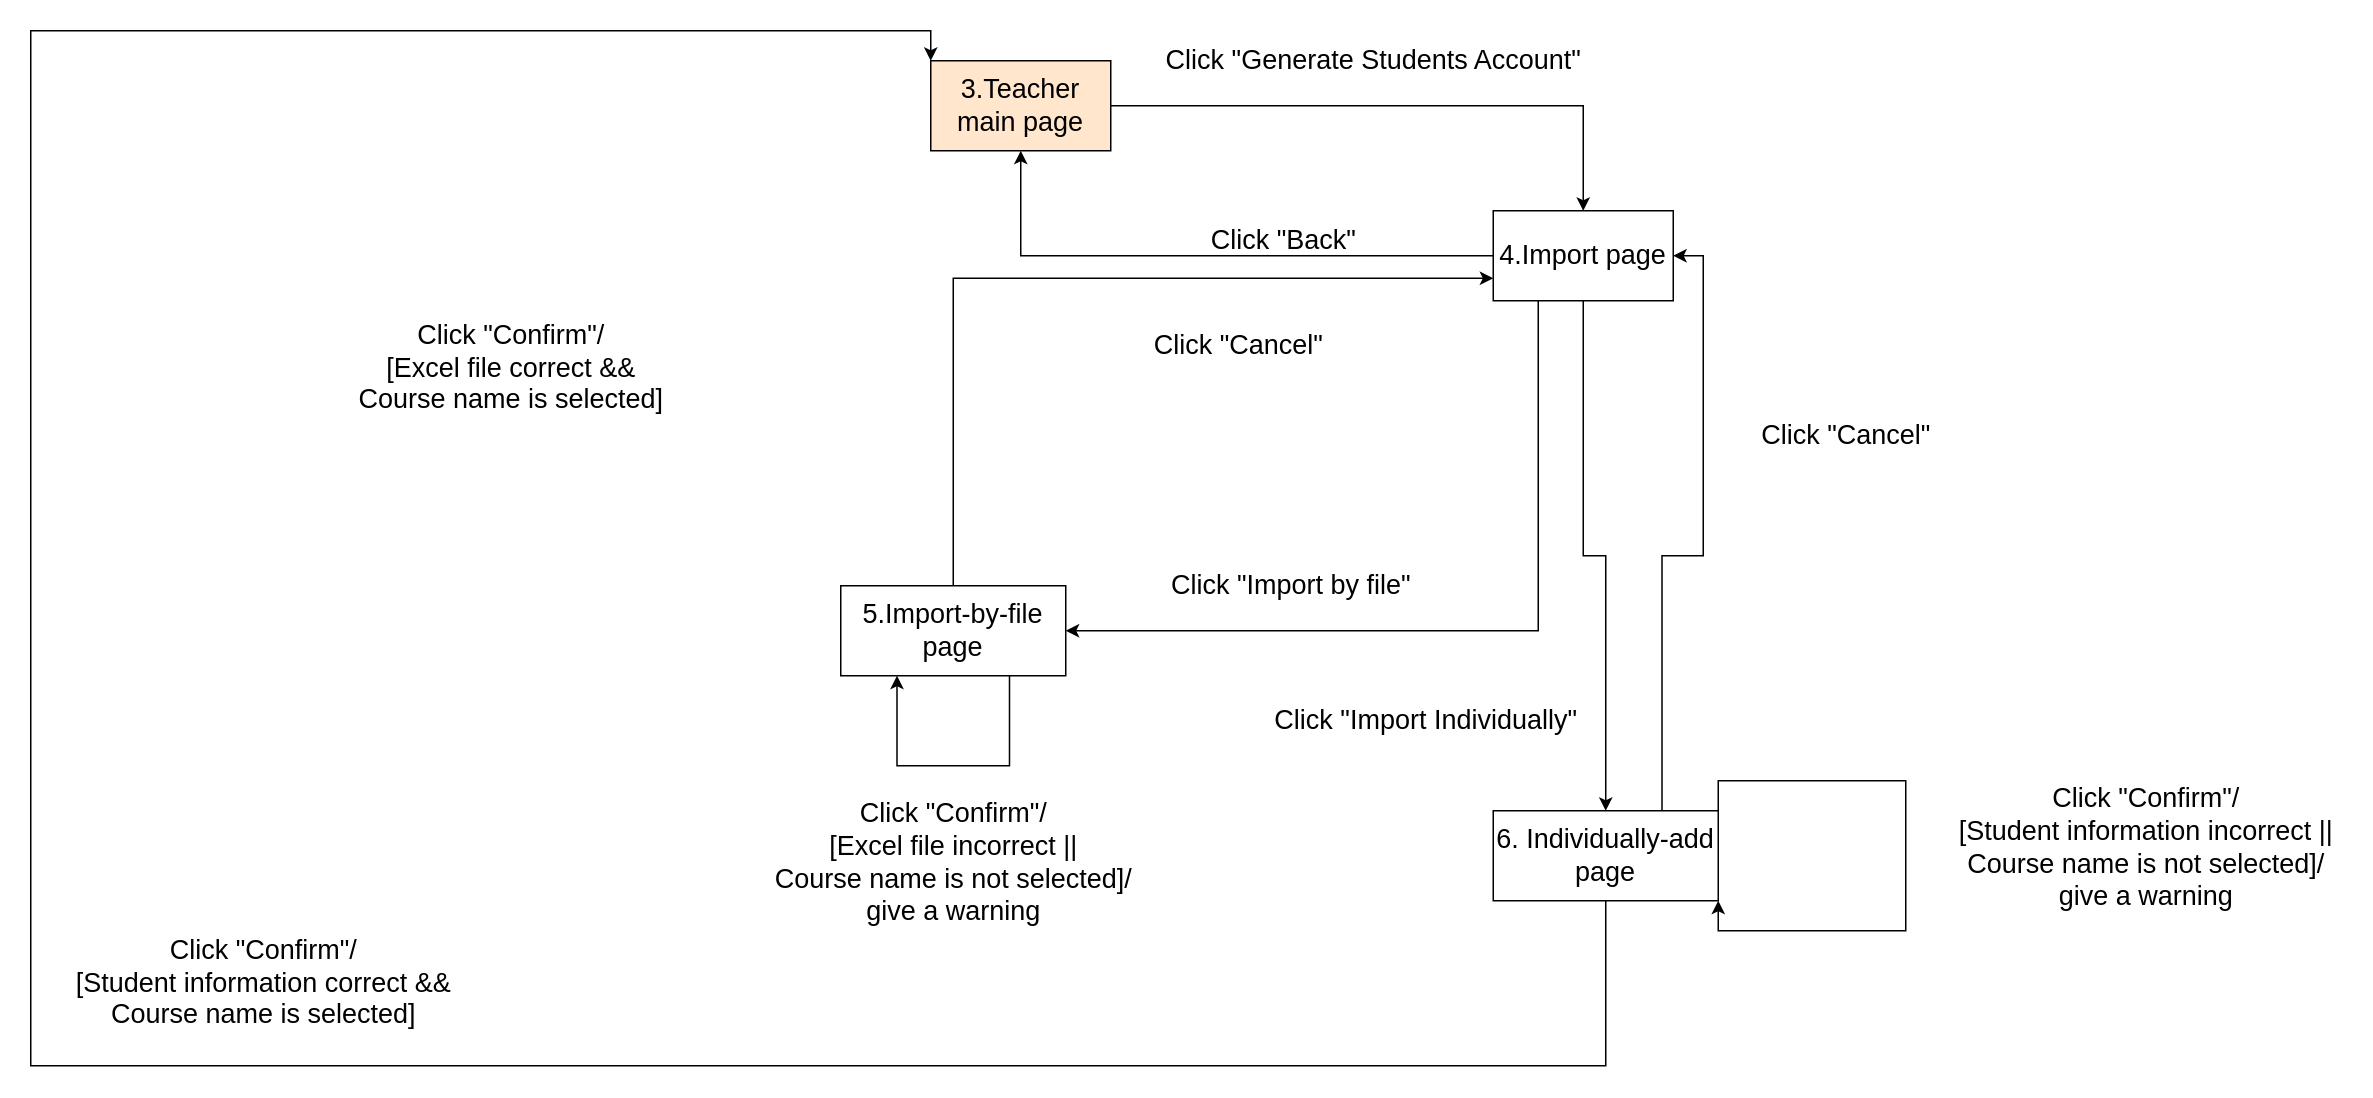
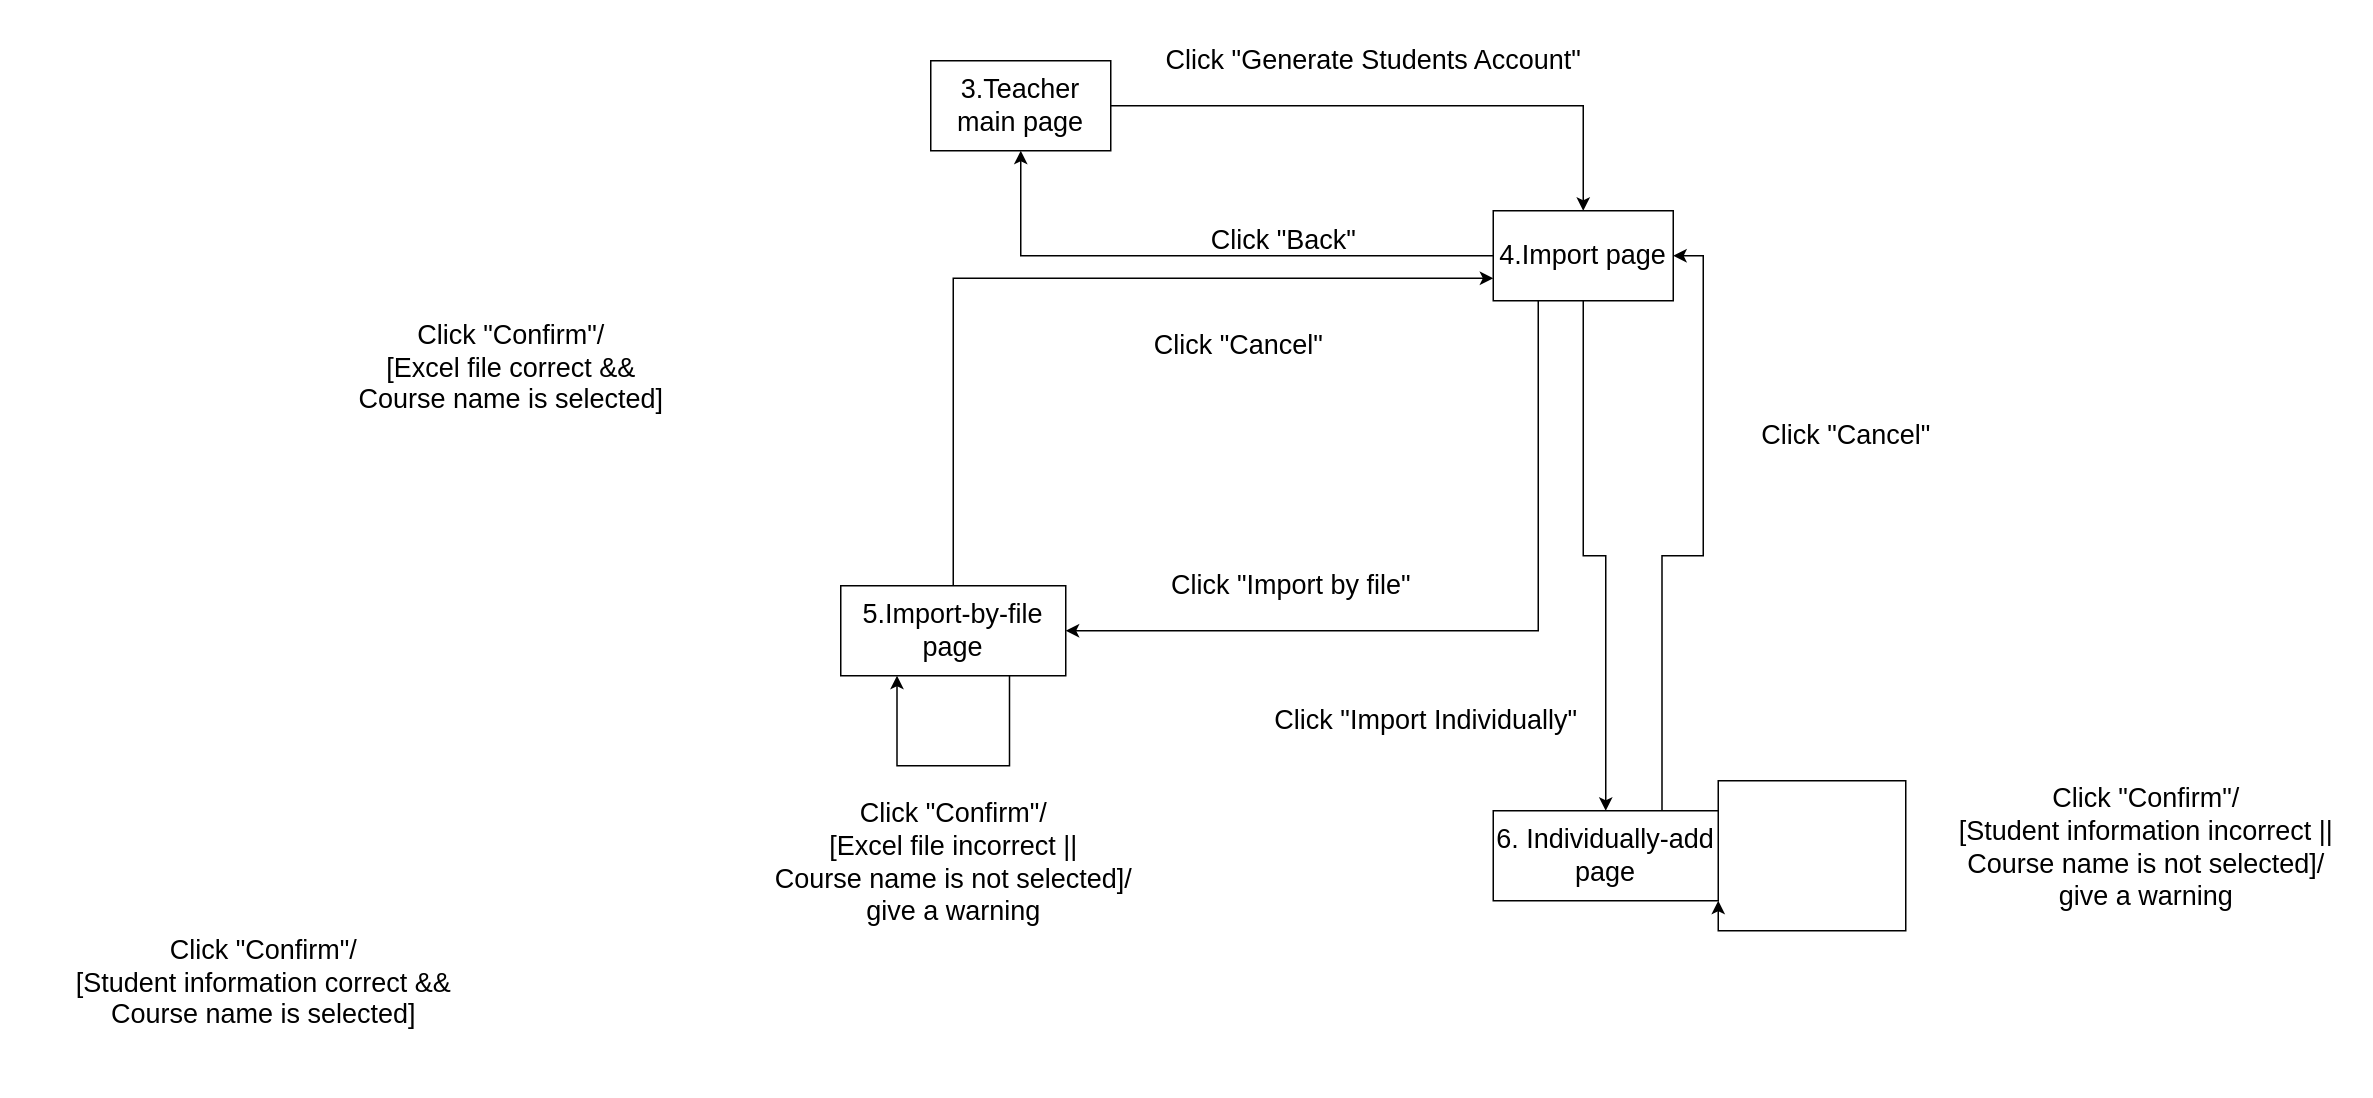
- <mxCell id="3" value="&lt;font style=&quot;font-size: 18px&quot;&gt;3.Teacher main page&lt;/font&gt;" style="rounded=0;whiteSpace=wrap;html=1;fillColor=#ffe6cc;" parent="1" vertex="1"><mxGeometry x="620" y="40" width="120" height="60" as="geometry" /></mxCell>
+ <mxCell id="3" value="&lt;font style=&quot;font-size: 18px&quot;&gt;3.Teacher main page&lt;/font&gt;" style="rounded=0;whiteSpace=wrap;html=1;" parent="1" vertex="1"><mxGeometry x="620" y="40" width="120" height="60" as="geometry" /></mxCell>
- <mxCell id="15" style="edgeStyle=orthogonalEdgeStyle;rounded=0;orthogonalLoop=1;jettySize=auto;html=1;exitX=0.5;exitY=1;exitDx=0;exitDy=0;entryX=0;entryY=0;entryDx=0;entryDy=0;" parent="1" source="17" target="3" edge="1"><mxGeometry relative="1" as="geometry"><Array as="points"><mxPoint x="1070" y="710" /><mxPoint x="20" y="710" /><mxPoint x="20" y="20" /><mxPoint x="620" y="20" /></Array></mxGeometry></mxCell>
